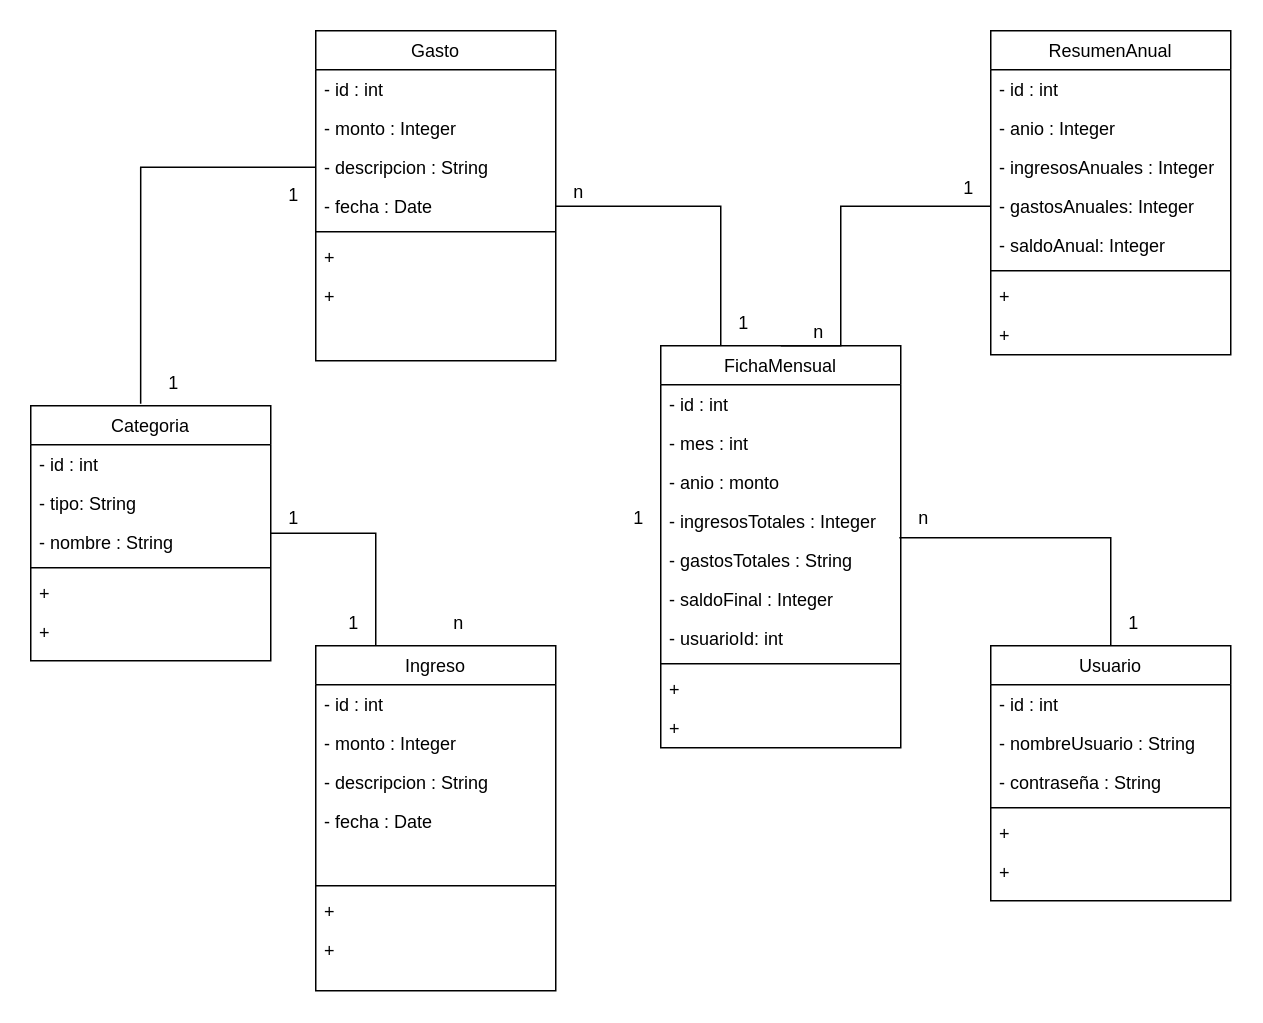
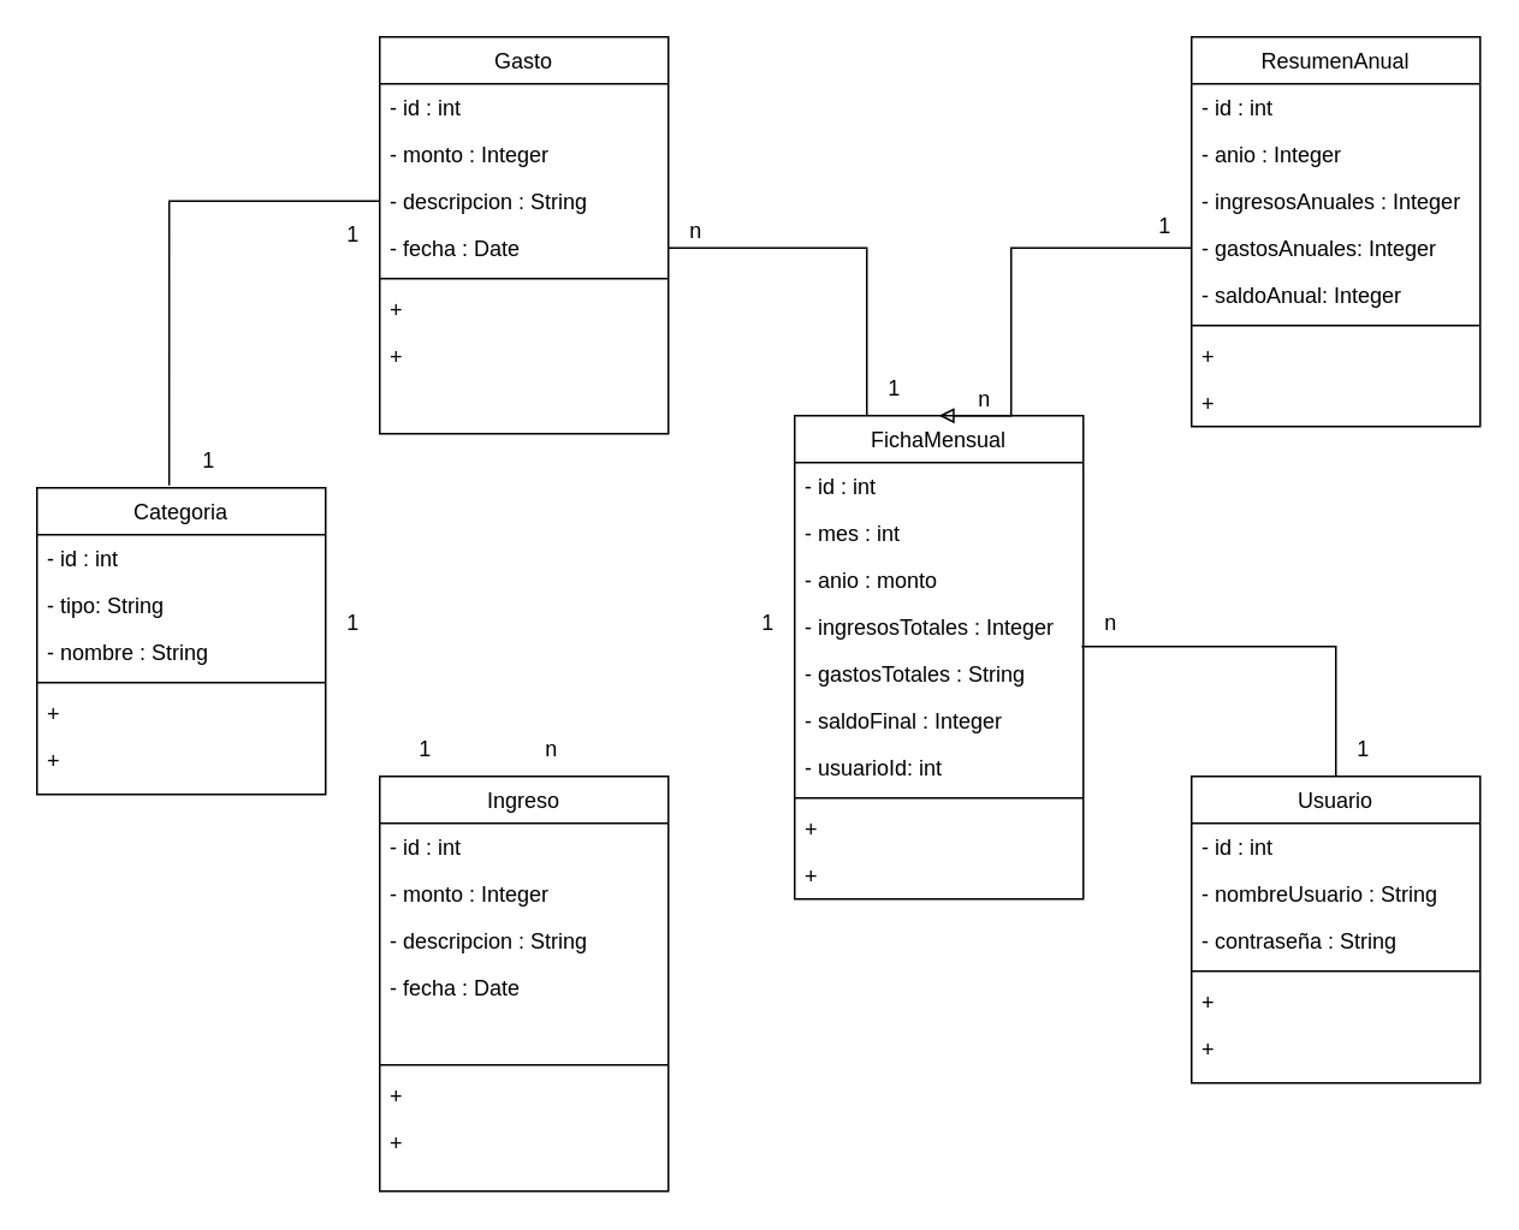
- <mxCell id="56" style="edgeStyle=orthogonalEdgeStyle;rounded=0;orthogonalLoop=1;jettySize=auto;html=1;entryX=0.5;entryY=0;entryDx=0;entryDy=0;endArrow=none;endFill=0;" parent="1" source="43" target="3" edge="1"><mxGeometry relative="1" as="geometry"><Array as="points"><mxPoint x="560" y="137" /><mxPoint x="560" y="230" /></Array></mxGeometry></mxCell>
+ <mxCell id="56" style="edgeStyle=orthogonalEdgeStyle;rounded=0;orthogonalLoop=1;jettySize=auto;html=1;entryX=0.5;entryY=0;entryDx=0;entryDy=0;endArrow=block;endFill=0;" parent="1" source="43" target="3" edge="1"><mxGeometry relative="1" as="geometry"><Array as="points"><mxPoint x="560" y="137" /><mxPoint x="560" y="230" /></Array></mxGeometry></mxCell>
- <mxCell id="31" style="edgeStyle=orthogonalEdgeStyle;rounded=0;orthogonalLoop=1;jettySize=auto;html=1;entryX=0.25;entryY=0;entryDx=0;entryDy=0;endArrow=none;endFill=0;" parent="1" source="32" target="22" edge="1"><mxGeometry relative="1" as="geometry" /></mxCell>
